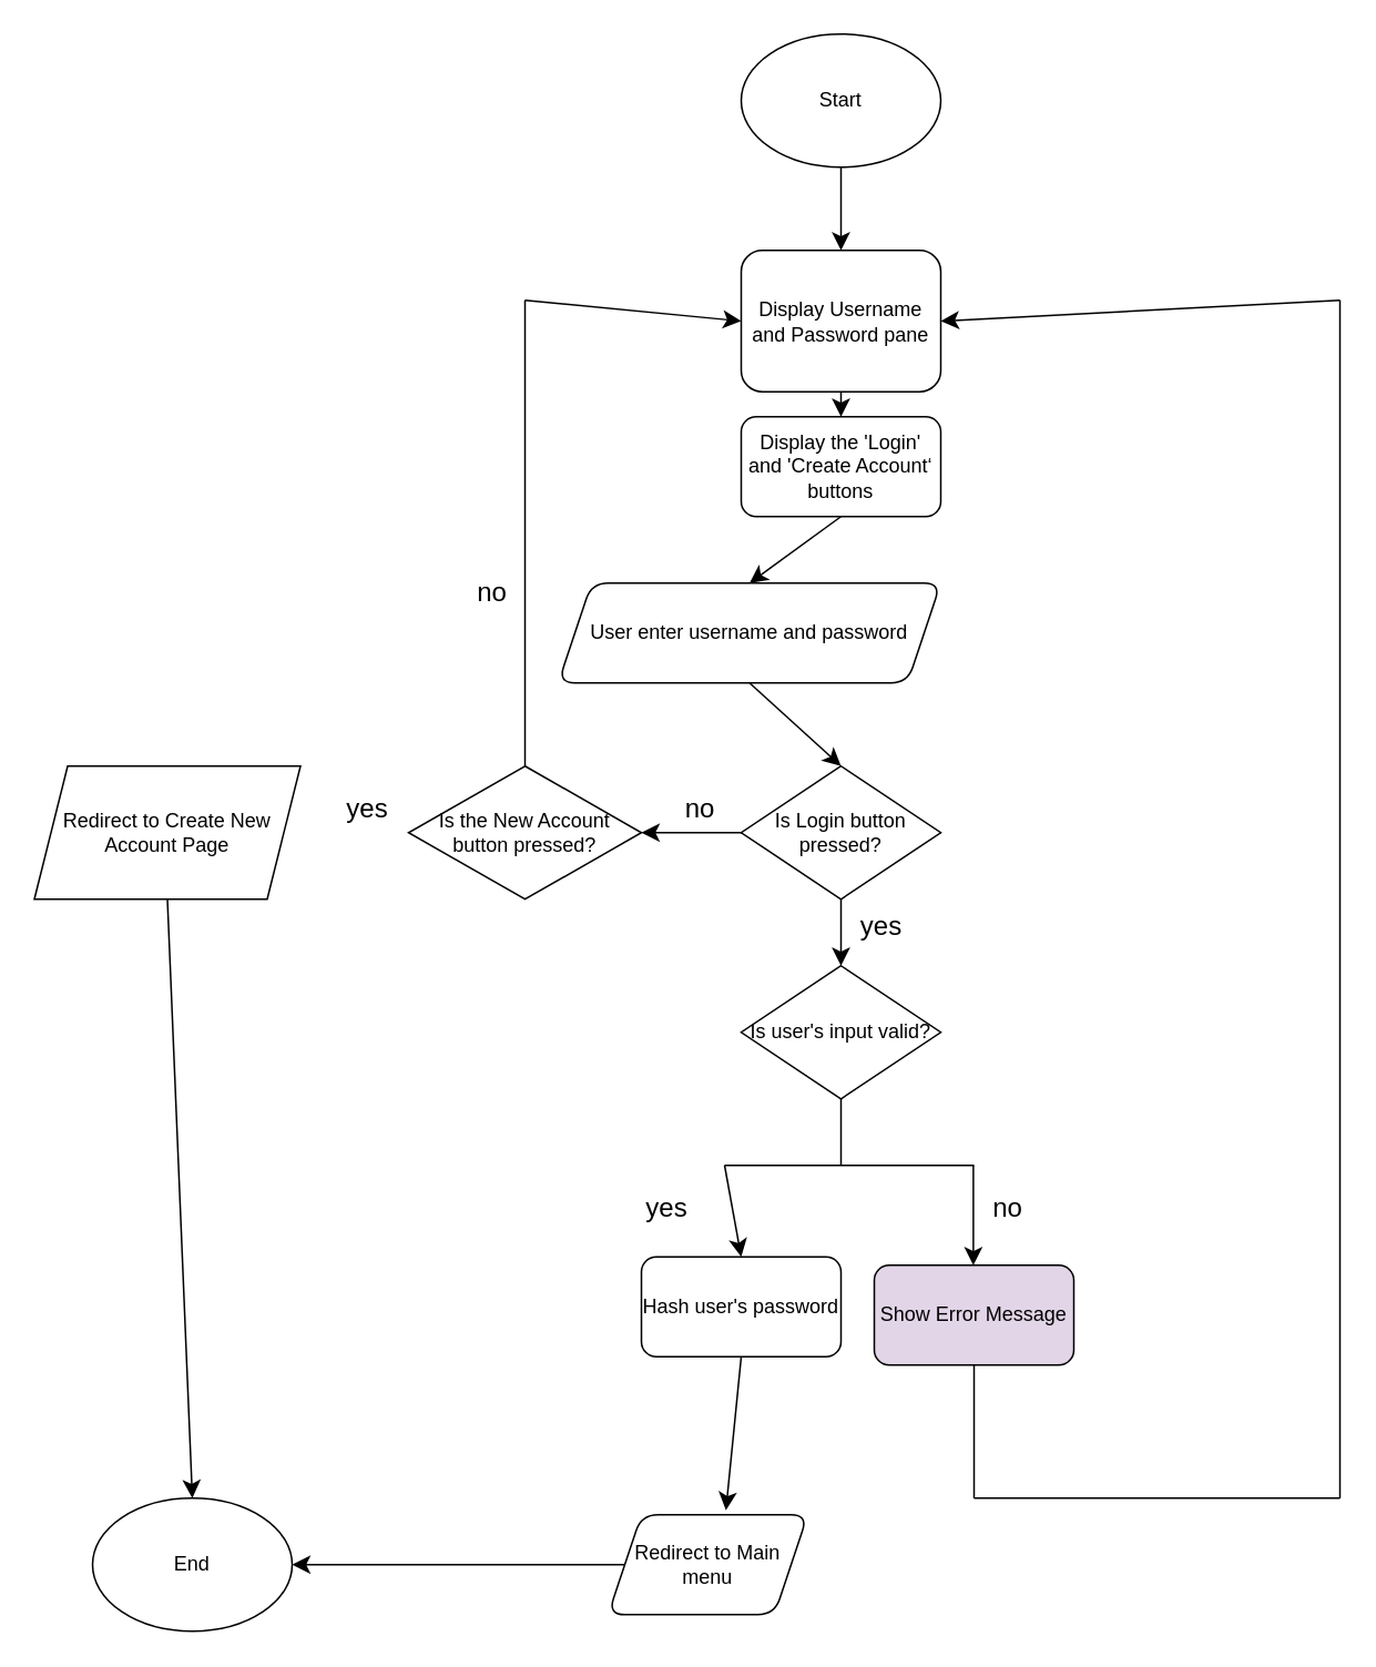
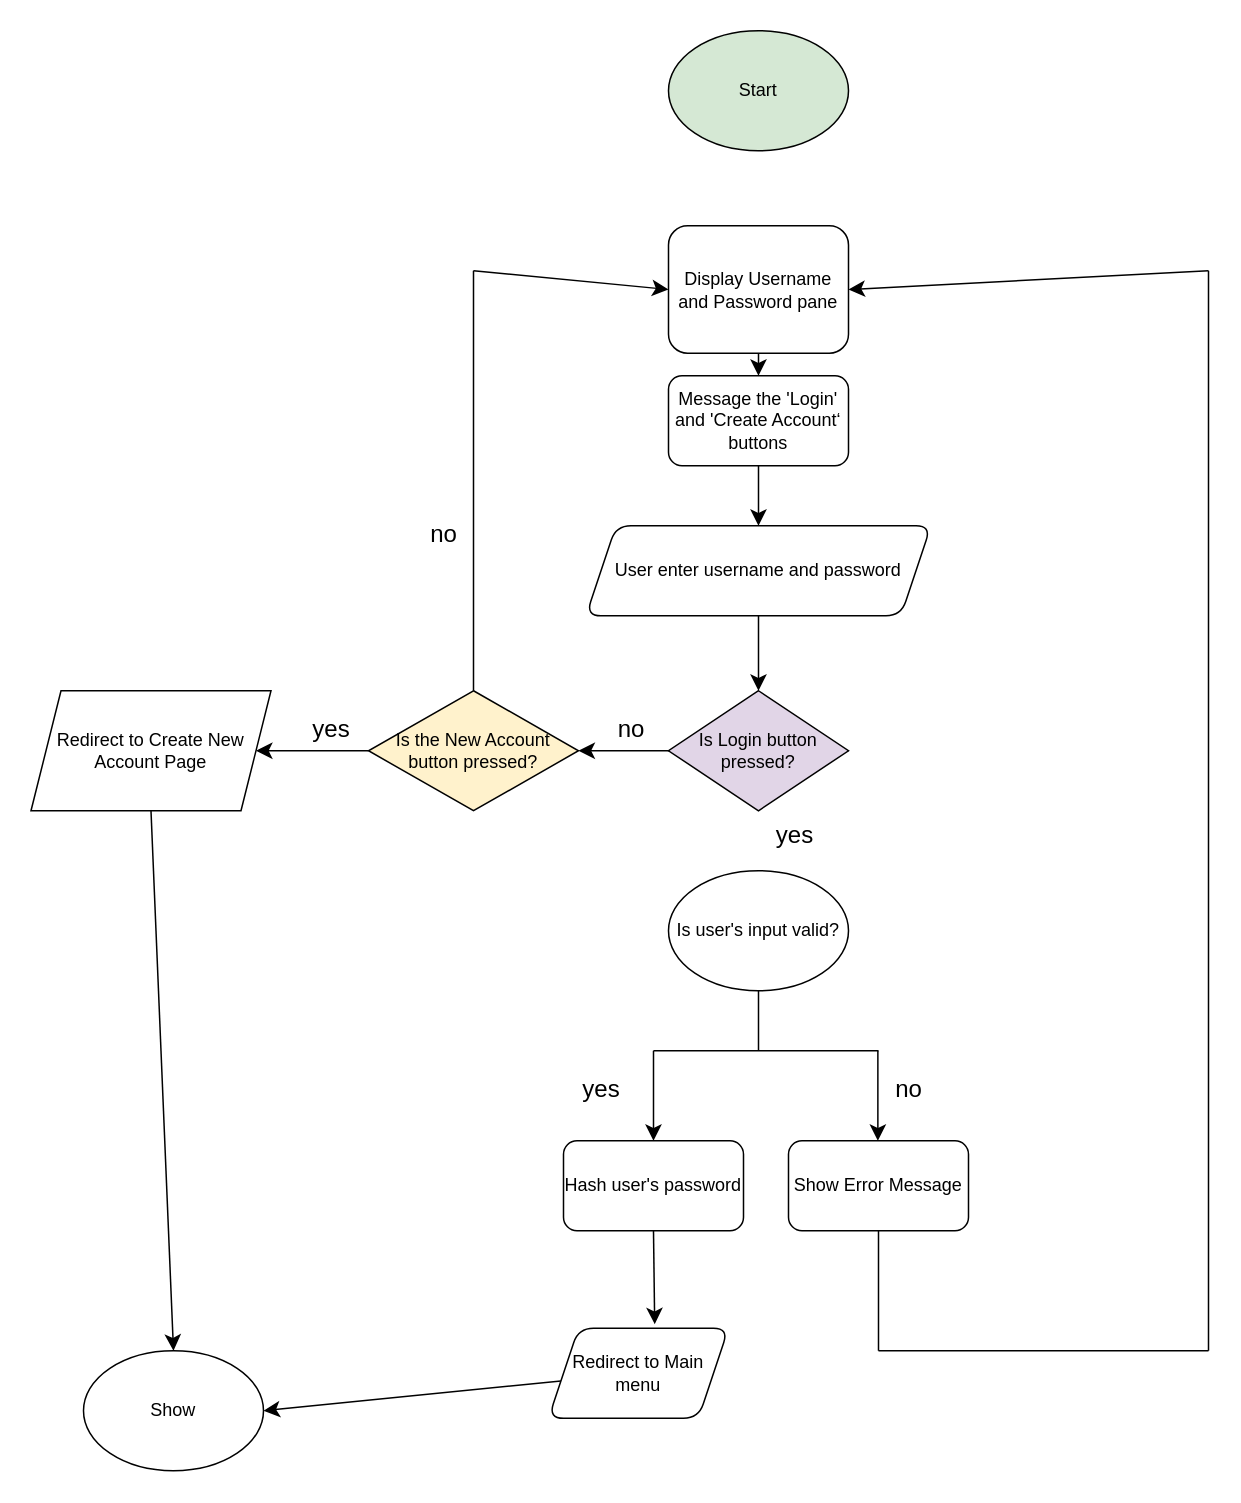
- <mxCell id="3" value="Start" style="ellipse;whiteSpace=wrap;html=1;" vertex="1" parent="1"><mxGeometry x="445" y="20" width="120" height="80" as="geometry" /></mxCell>
+ <mxCell id="3" value="Start" style="ellipse;whiteSpace=wrap;html=1;fillColor=#d5e8d4;" vertex="1" parent="1"><mxGeometry x="445" y="20" width="120" height="80" as="geometry" /></mxCell>
- <mxCell id="2" style="edgeStyle=none;curved=1;rounded=0;orthogonalLoop=1;jettySize=auto;html=1;exitX=0.5;exitY=1;exitDx=0;exitDy=0;entryX=0.5;entryY=0;entryDx=0;entryDy=0;fontSize=12;startSize=8;endSize=8;" edge="1" parent="1" source="3" target="5"><mxGeometry relative="1" as="geometry" /></mxCell>
- <mxCell id="7" value="Display the 'Login' and 'Create Account‘ buttons" style="rounded=1;whiteSpace=wrap;html=1;" vertex="1" parent="1"><mxGeometry x="445" y="250" width="120" height="60" as="geometry" /></mxCell>
+ <mxCell id="7" value="Message the 'Login' and 'Create Account‘ buttons" style="rounded=1;whiteSpace=wrap;html=1;" vertex="1" parent="1"><mxGeometry x="445" y="250" width="120" height="60" as="geometry" /></mxCell>
- <mxCell id="13" value="User enter username and password" style="rounded=1;whiteSpace=wrap;html=1;shape=parallelogram;perimeter=parallelogramPerimeter;fixedSize=1;" vertex="1" parent="1"><mxGeometry x="335" y="350" width="230" height="60" as="geometry" /></mxCell>
+ <mxCell id="13" value="User enter username and password" style="rounded=1;whiteSpace=wrap;html=1;shape=parallelogram;perimeter=parallelogramPerimeter;fixedSize=1;" vertex="1" parent="1"><mxGeometry x="390" y="350" width="230" height="60" as="geometry" /></mxCell>
+ <mxCell id="24" style="edgeStyle=none;curved=1;rounded=0;orthogonalLoop=1;jettySize=auto;html=1;exitX=0;exitY=0.5;exitDx=0;exitDy=0;entryX=1;entryY=0.5;entryDx=0;entryDy=0;fontSize=12;startSize=8;endSize=8;" edge="1" parent="1" source="25" target="27"><mxGeometry relative="1" as="geometry" /></mxCell>
- <mxCell id="25" value="Is the New Account button pressed?" style="rhombus;whiteSpace=wrap;html=1;" vertex="1" parent="1"><mxGeometry y="460" width="140" height="80" as="geometry" x="245" /></mxCell>
+ <mxCell id="25" value="Is the New Account button pressed?" style="rhombus;whiteSpace=wrap;html=1;fillColor=#fff2cc;" vertex="1" parent="1"><mxGeometry y="460" width="140" height="80" as="geometry" x="245" /></mxCell>
- <mxCell id="11" value="Is Login button pressed?" style="rhombus;whiteSpace=wrap;html=1;" vertex="1" parent="1"><mxGeometry x="445" y="460" width="120" height="80" as="geometry" /></mxCell>
+ <mxCell id="11" value="Is Login button pressed?" style="rhombus;whiteSpace=wrap;html=1;fillColor=#e1d5e7;" vertex="1" parent="1"><mxGeometry x="445" y="460" width="120" height="80" as="geometry" /></mxCell>
- <mxCell id="9" style="edgeStyle=none;curved=1;rounded=0;orthogonalLoop=1;jettySize=auto;html=1;exitX=0.5;exitY=1;exitDx=0;exitDy=0;entryX=0.5;entryY=0;entryDx=0;entryDy=0;fontSize=12;startSize=8;endSize=8;" edge="1" parent="1" source="11" target="14"><mxGeometry relative="1" as="geometry" /></mxCell>
- <mxCell id="14" value="Is user's input valid?" style="rhombus;whiteSpace=wrap;html=1;" vertex="1" parent="1"><mxGeometry x="445" y="580" width="120" height="80" as="geometry" /></mxCell>
+ <mxCell id="14" value="Is user's input valid?" style="ellipse;whiteSpace=wrap;html=1;" vertex="1" parent="1"><mxGeometry x="445" y="580" width="120" height="80" as="geometry" /></mxCell>
- <mxCell id="39" value="Hash user's password" style="rounded=1;whiteSpace=wrap;html=1;" vertex="1" parent="1"><mxGeometry x="385" y="755" width="120" height="60" as="geometry" /></mxCell>
+ <mxCell id="39" value="Hash user's password" style="rounded=1;whiteSpace=wrap;html=1;" vertex="1" parent="1"><mxGeometry x="375" y="760" width="120" height="60" as="geometry" /></mxCell>
- <mxCell id="17" value="Show Error Message" style="rounded=1;whiteSpace=wrap;html=1;fillColor=#e1d5e7;" vertex="1" parent="1"><mxGeometry x="525" y="760" width="120" height="60" as="geometry" /></mxCell>
+ <mxCell id="17" value="Show Error Message" style="rounded=1;whiteSpace=wrap;html=1;" vertex="1" parent="1"><mxGeometry x="525" y="760" width="120" height="60" as="geometry" /></mxCell>
- <mxCell id="34" value="End" style="ellipse;whiteSpace=wrap;html=1;" vertex="1" parent="1"><mxGeometry x="55" y="900" width="120" height="80" as="geometry" /></mxCell>
+ <mxCell id="34" value="Show" style="ellipse;whiteSpace=wrap;html=1;" vertex="1" parent="1"><mxGeometry x="55" y="900" width="120" height="80" as="geometry" /></mxCell>
- <mxCell id="16" value="Redirect to Main menu" style="rounded=1;whiteSpace=wrap;html=1;shape=parallelogram;perimeter=parallelogramPerimeter;fixedSize=1;" vertex="1" parent="1"><mxGeometry x="365" y="910" width="120" height="60" as="geometry" /></mxCell>
+ <mxCell id="16" value="Redirect to Main menu" style="rounded=1;whiteSpace=wrap;html=1;shape=parallelogram;perimeter=parallelogramPerimeter;fixedSize=1;" vertex="1" parent="1"><mxGeometry x="365" y="885" width="120" height="60" as="geometry" /></mxCell>
